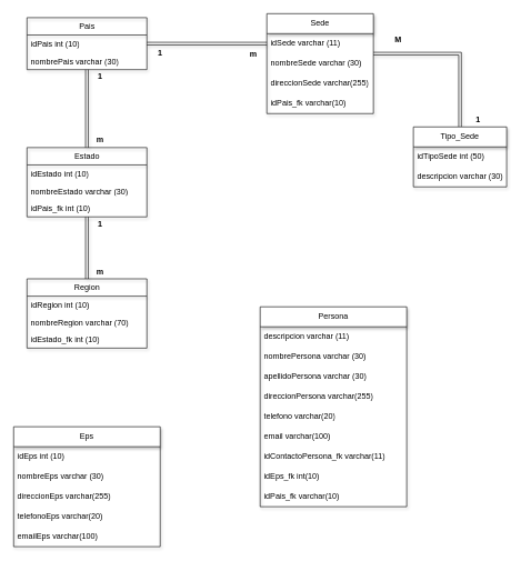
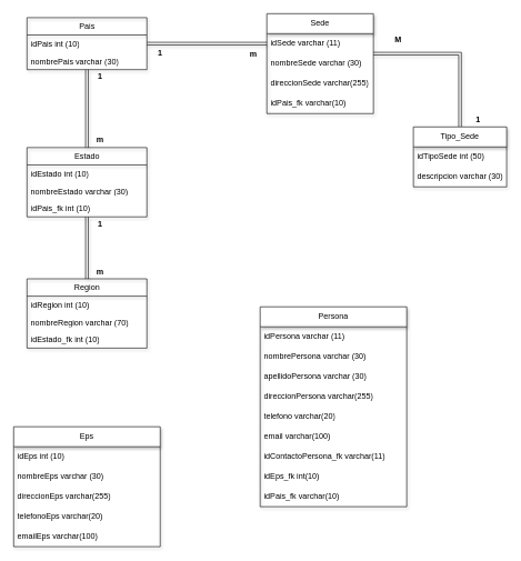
- <mxCell id="34" value="descripcion varchar (11)" style="text;strokeColor=none;fillColor=none;align=left;verticalAlign=middle;spacingLeft=4;spacingRight=4;overflow=hidden;points=[[0,0.5],[1,0.5]];portConstraint=eastwest;rotatable=0;whiteSpace=wrap;html=1;shadow=1;rounded=0;" vertex="1" parent="33"><mxGeometry y="30" width="220" height="30" as="geometry" /></mxCell>
+ <mxCell id="34" value="idPersona varchar (11)" style="text;strokeColor=none;fillColor=none;align=left;verticalAlign=middle;spacingLeft=4;spacingRight=4;overflow=hidden;points=[[0,0.5],[1,0.5]];portConstraint=eastwest;rotatable=0;whiteSpace=wrap;html=1;shadow=1;rounded=0;" vertex="1" parent="33"><mxGeometry y="30" width="220" height="30" as="geometry" /></mxCell>
